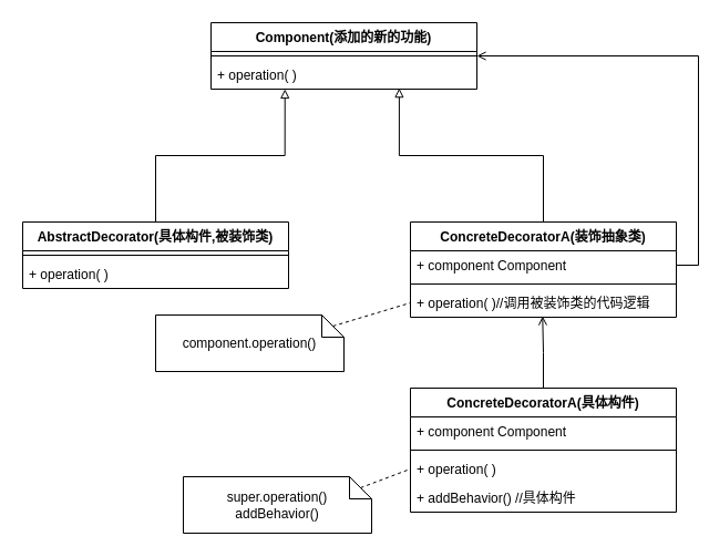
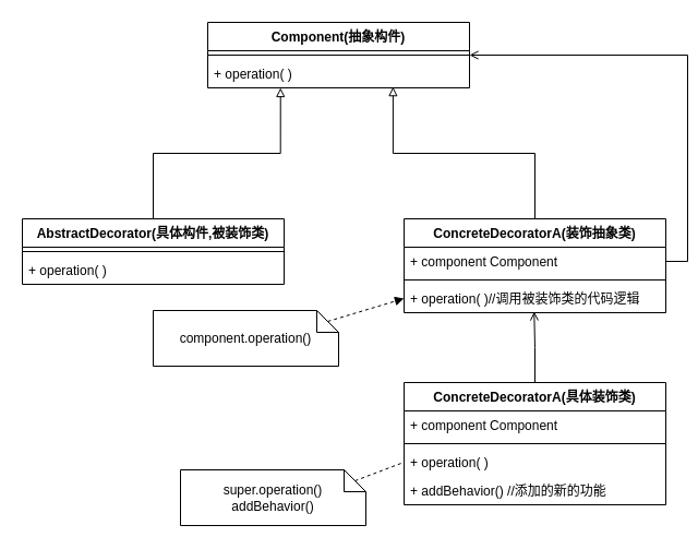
- <mxCell id="2" value="Component(添加的新的功能)" style="swimlane;fontStyle=1;align=center;verticalAlign=top;childLayout=stackLayout;horizontal=1;startSize=26;horizontalStack=0;resizeParent=1;resizeParentMax=0;resizeLast=0;collapsible=1;marginBottom=0;" vertex="1" parent="1"><mxGeometry x="190" y="20" width="240" height="60" as="geometry" /></mxCell>
+ <mxCell id="2" value="Component(抽象构件)" style="swimlane;fontStyle=1;align=center;verticalAlign=top;childLayout=stackLayout;horizontal=1;startSize=26;horizontalStack=0;resizeParent=1;resizeParentMax=0;resizeLast=0;collapsible=1;marginBottom=0;" vertex="1" parent="1"><mxGeometry x="190" y="20" width="240" height="60" as="geometry" /></mxCell>
- <mxCell id="22" value="" style="endArrow=none;html=1;exitX=0;exitY=0;exitDx=160;exitDy=10;exitPerimeter=0;entryX=0;entryY=0.5;entryDx=0;entryDy=0;dashed=1;" edge="1" parent="1" source="21" target="13"><mxGeometry width="50" height="50" relative="1" as="geometry"><mxPoint x="300" y="320" as="sourcePoint" /><mxPoint x="350" y="270" as="targetPoint" /></mxGeometry></mxCell>
+ <mxCell id="22" value="" style="endArrow=block;html=1;exitX=0;exitY=0;exitDx=160;exitDy=10;exitPerimeter=0;entryX=0;entryY=0.5;entryDx=0;entryDy=0;dashed=1;" edge="1" parent="1" source="21" target="13"><mxGeometry width="50" height="50" relative="1" as="geometry"><mxPoint x="300" y="320" as="sourcePoint" /><mxPoint x="350" y="270" as="targetPoint" /></mxGeometry></mxCell>
- <mxCell id="16" value="ConcreteDecoratorA(具体构件)" style="swimlane;fontStyle=1;align=center;verticalAlign=top;childLayout=stackLayout;horizontal=1;startSize=26;horizontalStack=0;resizeParent=1;resizeParentMax=0;resizeLast=0;collapsible=1;marginBottom=0;" vertex="1" parent="1"><mxGeometry x="370" y="350" width="240" height="112" as="geometry" /></mxCell>
+ <mxCell id="16" value="ConcreteDecoratorA(具体装饰类)" style="swimlane;fontStyle=1;align=center;verticalAlign=top;childLayout=stackLayout;horizontal=1;startSize=26;horizontalStack=0;resizeParent=1;resizeParentMax=0;resizeLast=0;collapsible=1;marginBottom=0;" vertex="1" parent="1"><mxGeometry x="370" y="350" width="240" height="112" as="geometry" /></mxCell>
- <mxCell id="20" value="+ addBehavior() //具体构件" style="text;strokeColor=none;fillColor=none;align=left;verticalAlign=top;spacingLeft=4;spacingRight=4;overflow=hidden;rotatable=0;points=[[0,0.5],[1,0.5]];portConstraint=eastwest;" vertex="1" parent="16"><mxGeometry y="86" width="240" height="26" as="geometry" /></mxCell>
+ <mxCell id="20" value="+ addBehavior() //添加的新的功能" style="text;strokeColor=none;fillColor=none;align=left;verticalAlign=top;spacingLeft=4;spacingRight=4;overflow=hidden;rotatable=0;points=[[0,0.5],[1,0.5]];portConstraint=eastwest;" vertex="1" parent="16"><mxGeometry y="86" width="240" height="26" as="geometry" /></mxCell>
